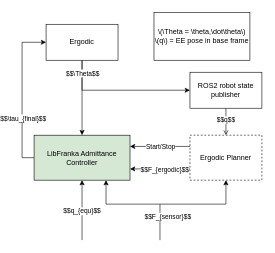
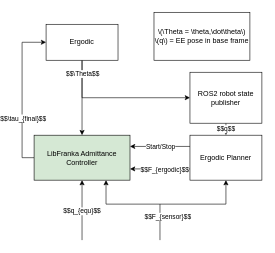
- <mxCell id="16" value="ROS2 robot state publisher" style="rounded=0;whiteSpace=wrap;html=1;" parent="1" vertex="1"><mxGeometry x="280" y="120" width="120" height="60" as="geometry" /></mxCell>
+ <mxCell id="16" value="ROS2 robot state publisher" style="rounded=0;whiteSpace=wrap;html=1;" parent="1" vertex="1"><mxGeometry x="280" y="120" width="120" height="85" as="geometry" /></mxCell>
- <mxCell id="13" value="Ergodic Planner" style="rounded=0;whiteSpace=wrap;html=1;dashed=1;" parent="1" vertex="1"><mxGeometry x="280" y="225" width="120" height="75" as="geometry" /></mxCell>
+ <mxCell id="13" value="Ergodic Planner" style="rounded=0;whiteSpace=wrap;html=1;" parent="1" vertex="1"><mxGeometry x="280" y="225" width="120" height="75" as="geometry" /></mxCell>
